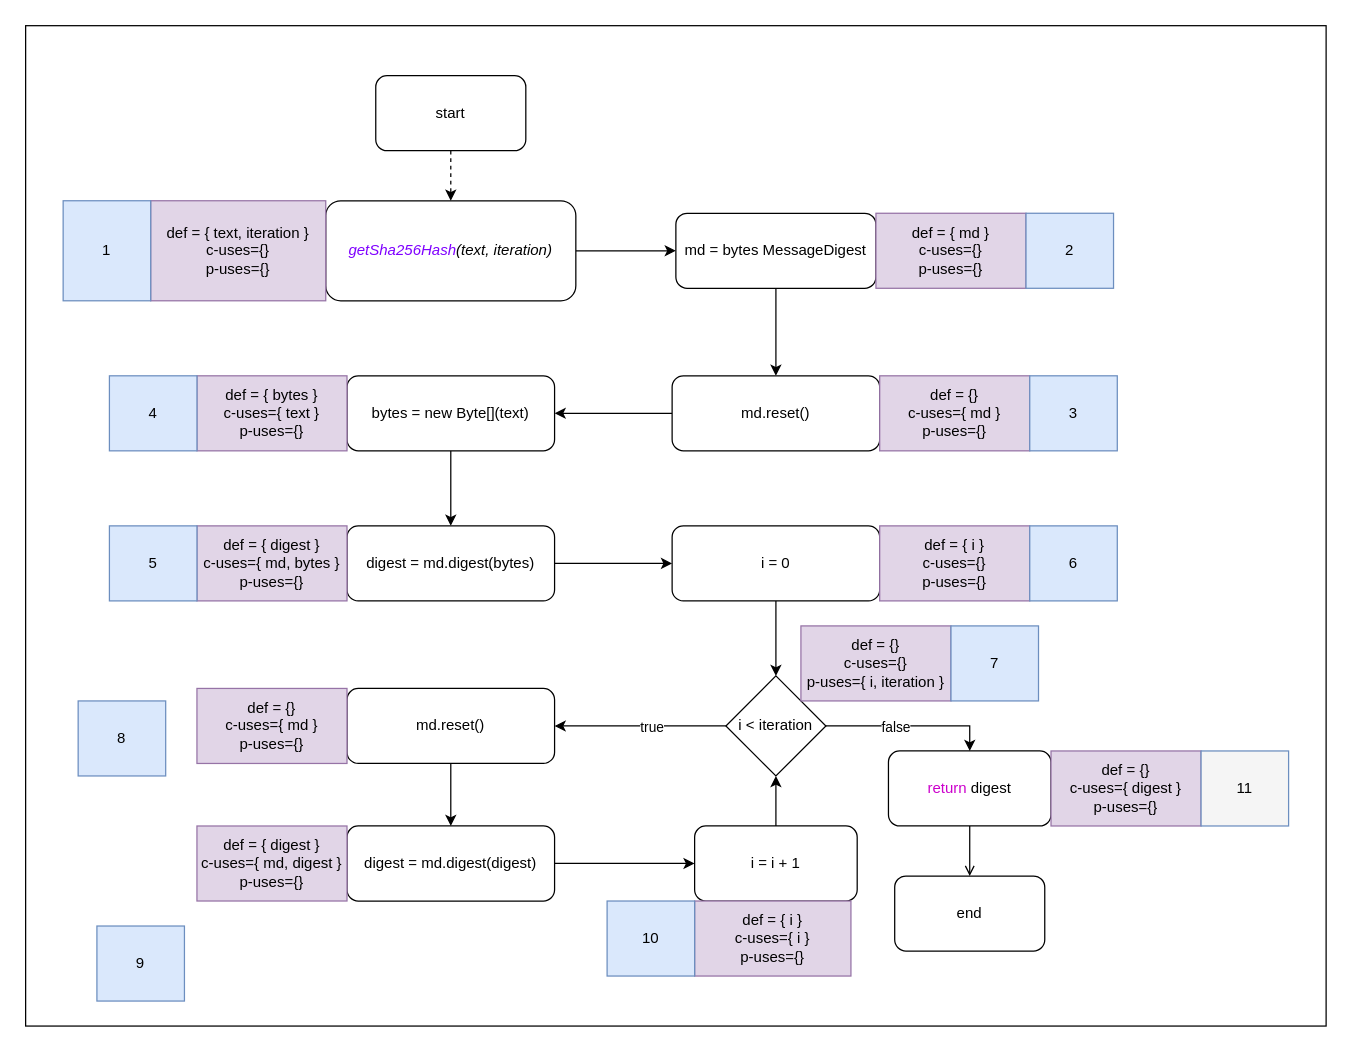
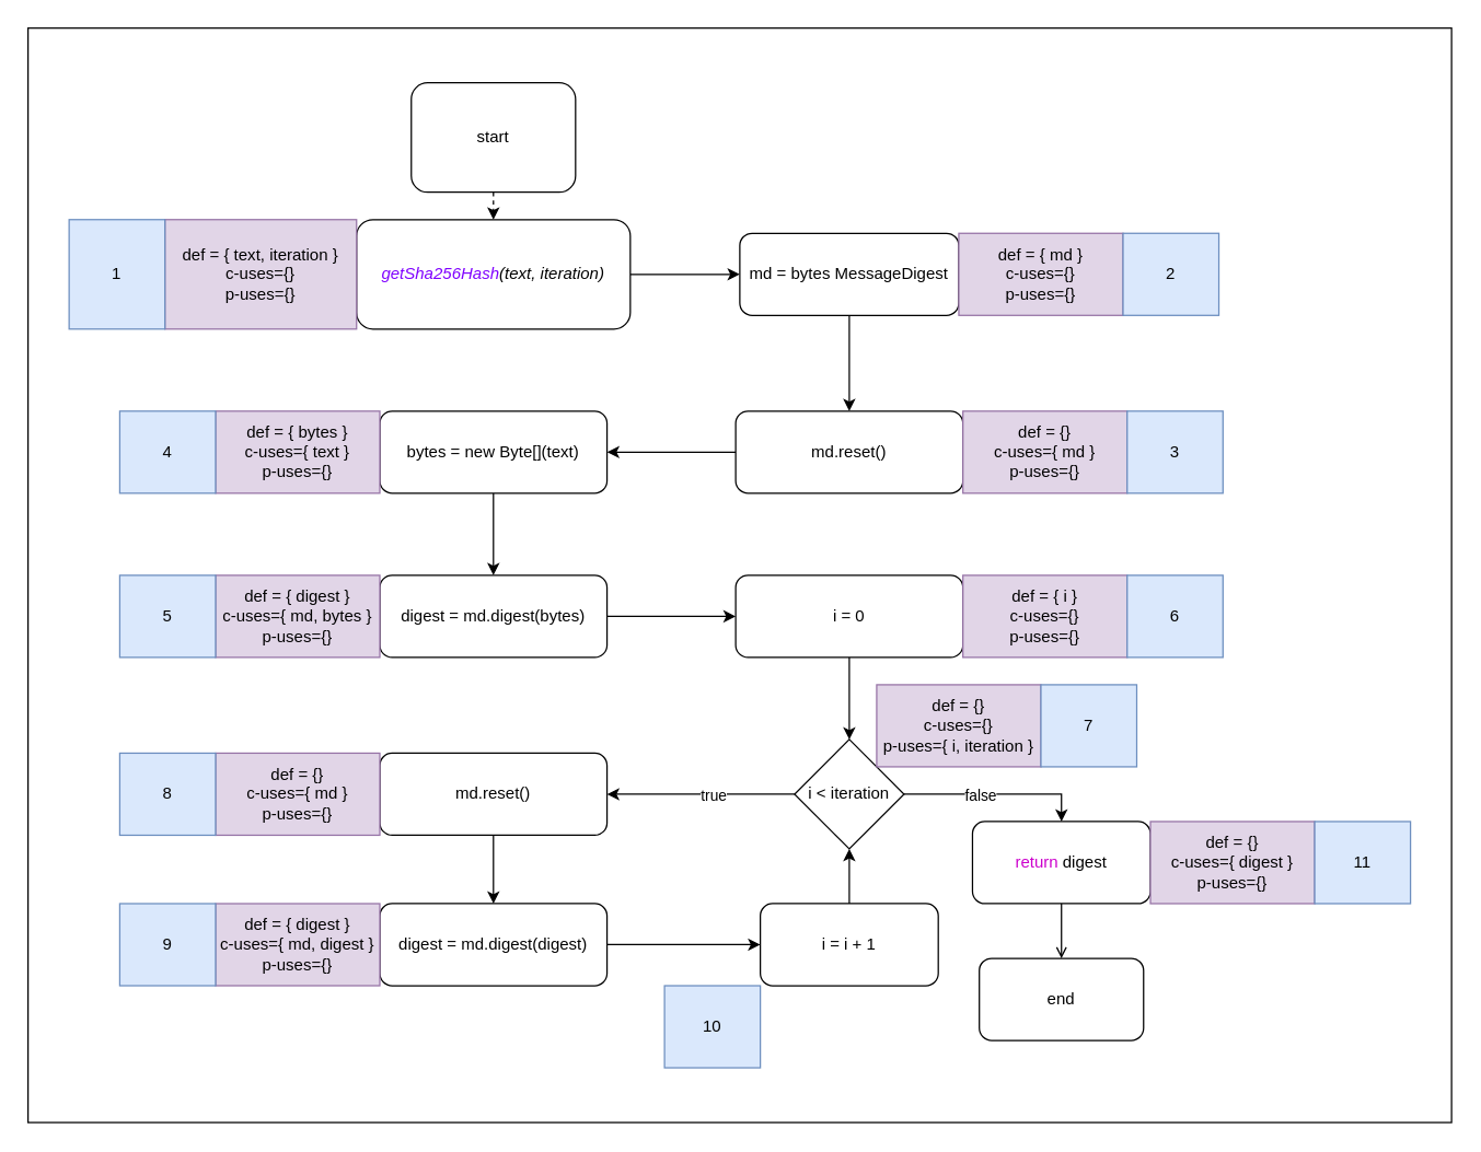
- <mxCell id="6" value="start" style="rounded=1;whiteSpace=wrap;html=1;fontSize=12;" parent="1" vertex="1"><mxGeometry x="300" y="60" width="120" height="60" as="geometry" /></mxCell>
+ <mxCell id="6" value="start" style="rounded=1;whiteSpace=wrap;html=1;fontSize=12;" parent="1" vertex="1"><mxGeometry x="300" y="60" width="120" height="80" as="geometry" /></mxCell>
- <mxCell id="47" value="8" style="rounded=0;whiteSpace=wrap;html=1;fontSize=12;fillColor=#dae8fc;strokeColor=#6c8ebf;" parent="1" vertex="1"><mxGeometry x="62" y="560" width="70" height="60" as="geometry" /></mxCell>
+ <mxCell id="47" value="8" style="rounded=0;whiteSpace=wrap;html=1;fontSize=12;fillColor=#dae8fc;strokeColor=#6c8ebf;" parent="1" vertex="1"><mxGeometry x="87" y="550" width="70" height="60" as="geometry" /></mxCell>
- <mxCell id="50" value="11" style="rounded=0;whiteSpace=wrap;html=1;fontSize=12;fillColor=#f5f5f5;strokeColor=#6c8ebf;" parent="1" vertex="1"><mxGeometry x="960" y="600" width="70" height="60" as="geometry" /></mxCell>
+ <mxCell id="50" value="11" style="rounded=0;whiteSpace=wrap;html=1;fontSize=12;fillColor=#dae8fc;strokeColor=#6c8ebf;" parent="1" vertex="1"><mxGeometry x="960" y="600" width="70" height="60" as="geometry" /></mxCell>
- <mxCell id="40" value="def = { i }&lt;br&gt;c-uses={ i }&lt;br&gt;p-uses={}" style="rounded=0;whiteSpace=wrap;html=1;fontSize=12;fillColor=#e1d5e7;strokeColor=#9673a6;" parent="1" vertex="1"><mxGeometry x="555" y="720" width="125" height="60" as="geometry" /></mxCell>
- <mxCell id="49" value="9" style="rounded=0;whiteSpace=wrap;html=1;fontSize=12;fillColor=#dae8fc;strokeColor=#6c8ebf;" parent="1" vertex="1"><mxGeometry x="77" y="740" width="70" height="60" as="geometry" /></mxCell>
+ <mxCell id="49" value="9" style="rounded=0;whiteSpace=wrap;html=1;fontSize=12;fillColor=#dae8fc;strokeColor=#6c8ebf;" parent="1" vertex="1"><mxGeometry x="87" y="660" width="70" height="60" as="geometry" /></mxCell>
